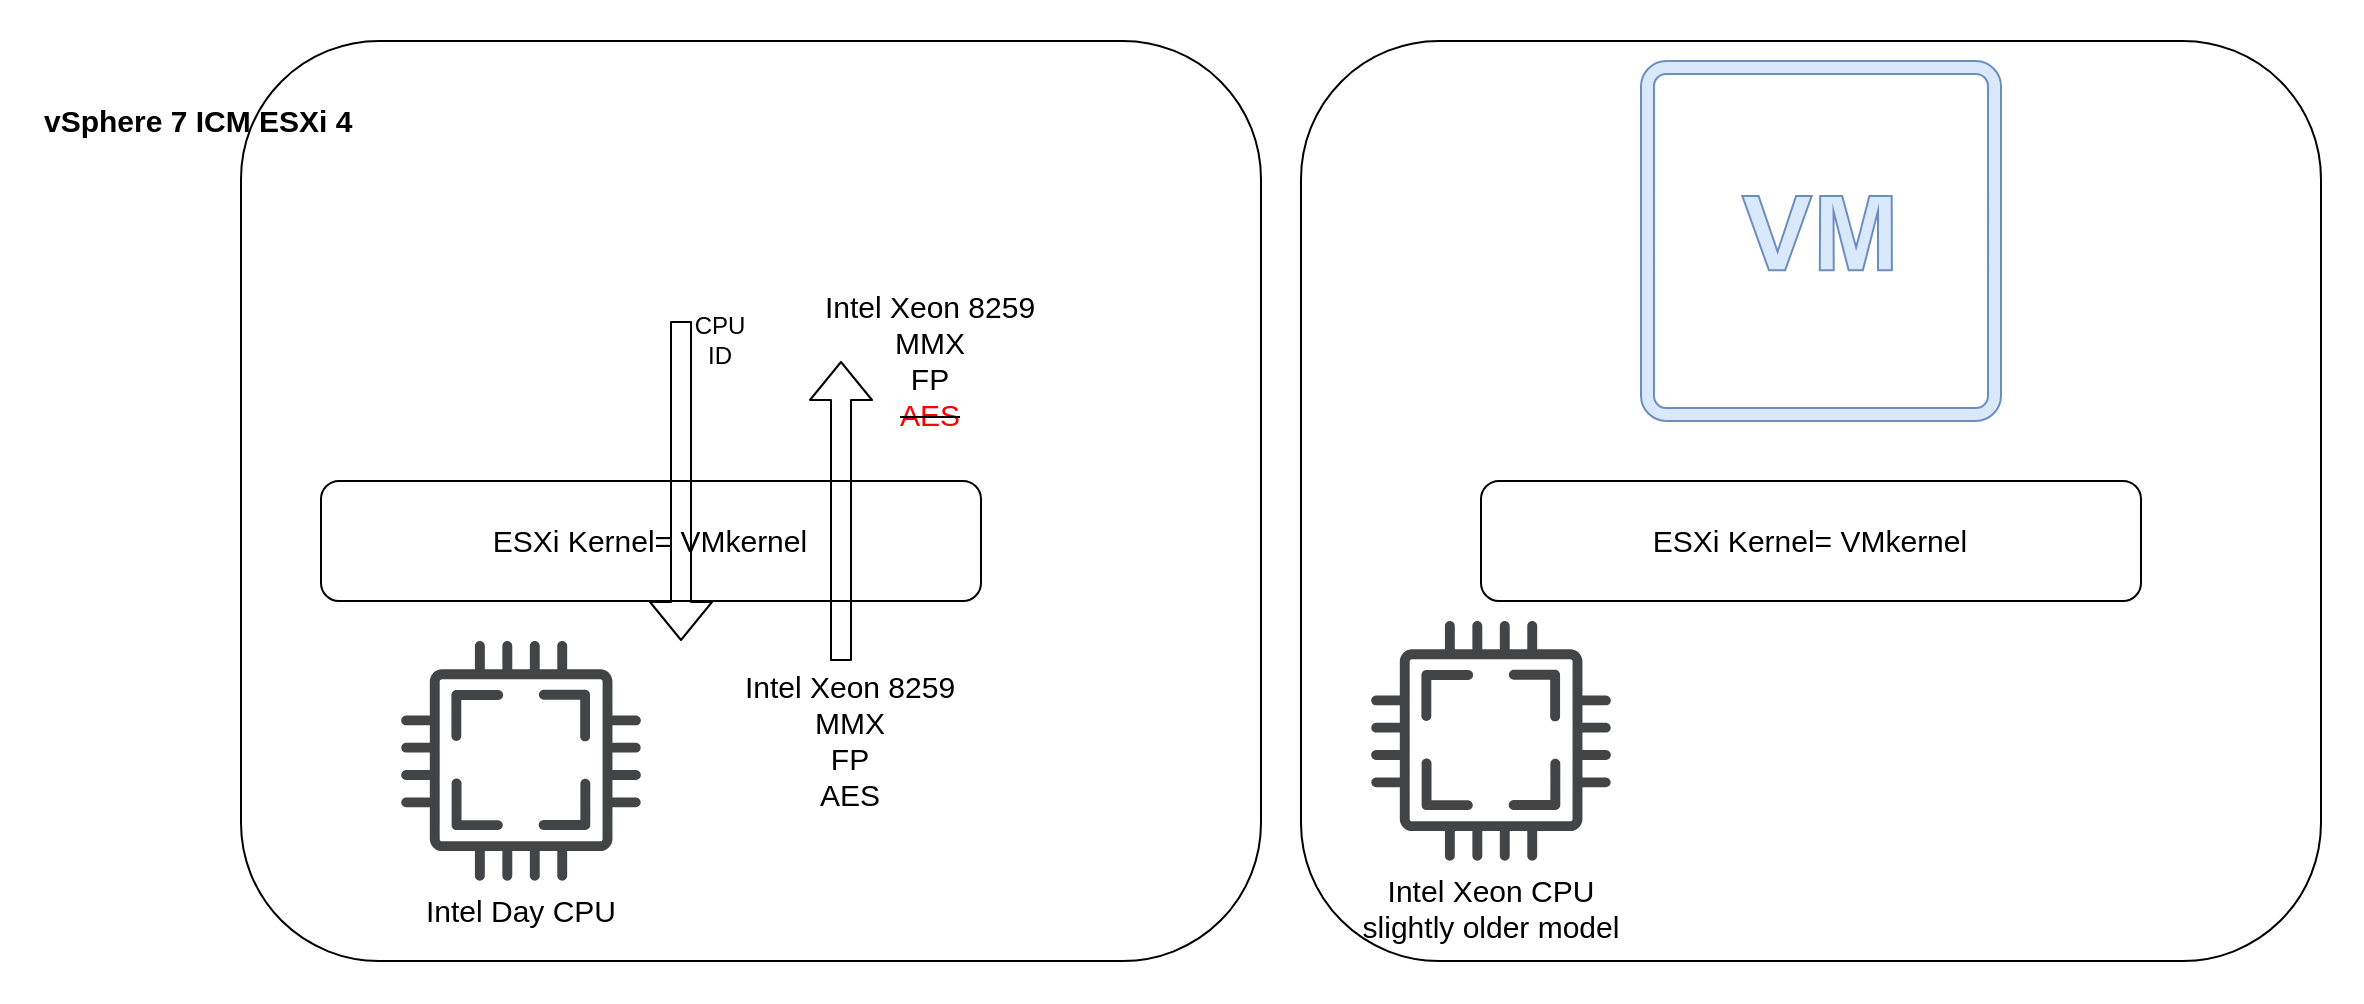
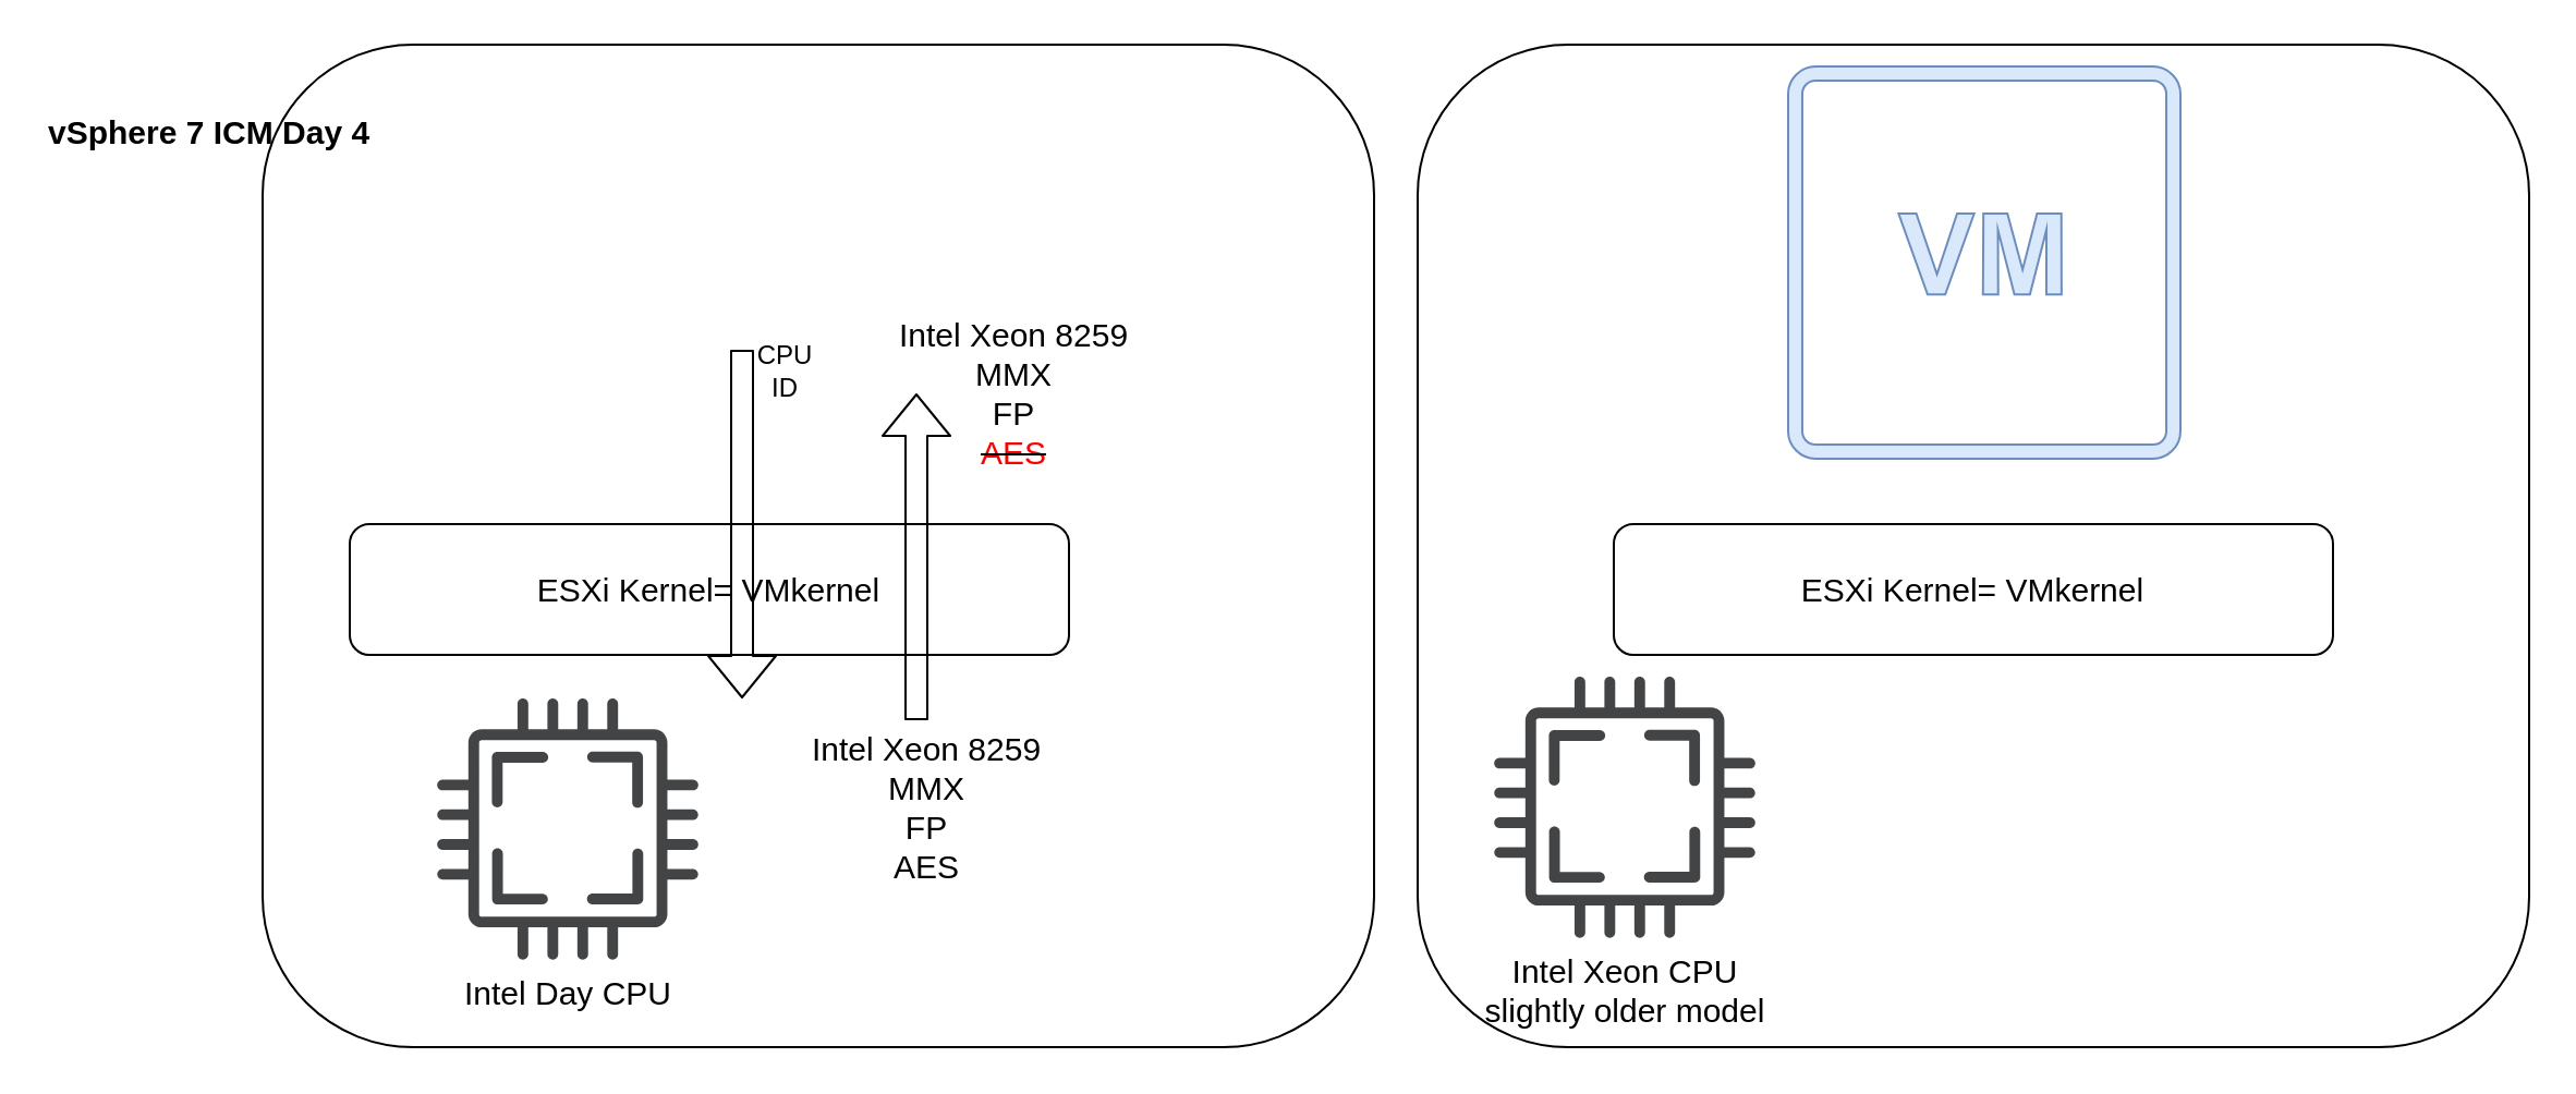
- <mxCell id="3" value="vSphere 7 ICM ESXi 4" style="text;html=1;strokeColor=none;fillColor=none;align=left;verticalAlign=middle;whiteSpace=wrap;rounded=0;fontStyle=1;fontSize=15;" parent="1" vertex="1"><mxGeometry x="20" y="50" width="210" height="20" as="geometry" /></mxCell>
+ <mxCell id="3" value="vSphere 7 ICM Day 4" style="text;html=1;strokeColor=none;fillColor=none;align=left;verticalAlign=middle;whiteSpace=wrap;rounded=0;fontStyle=1;fontSize=15;" parent="1" vertex="1"><mxGeometry x="20" y="50" width="210" height="20" as="geometry" /></mxCell>
